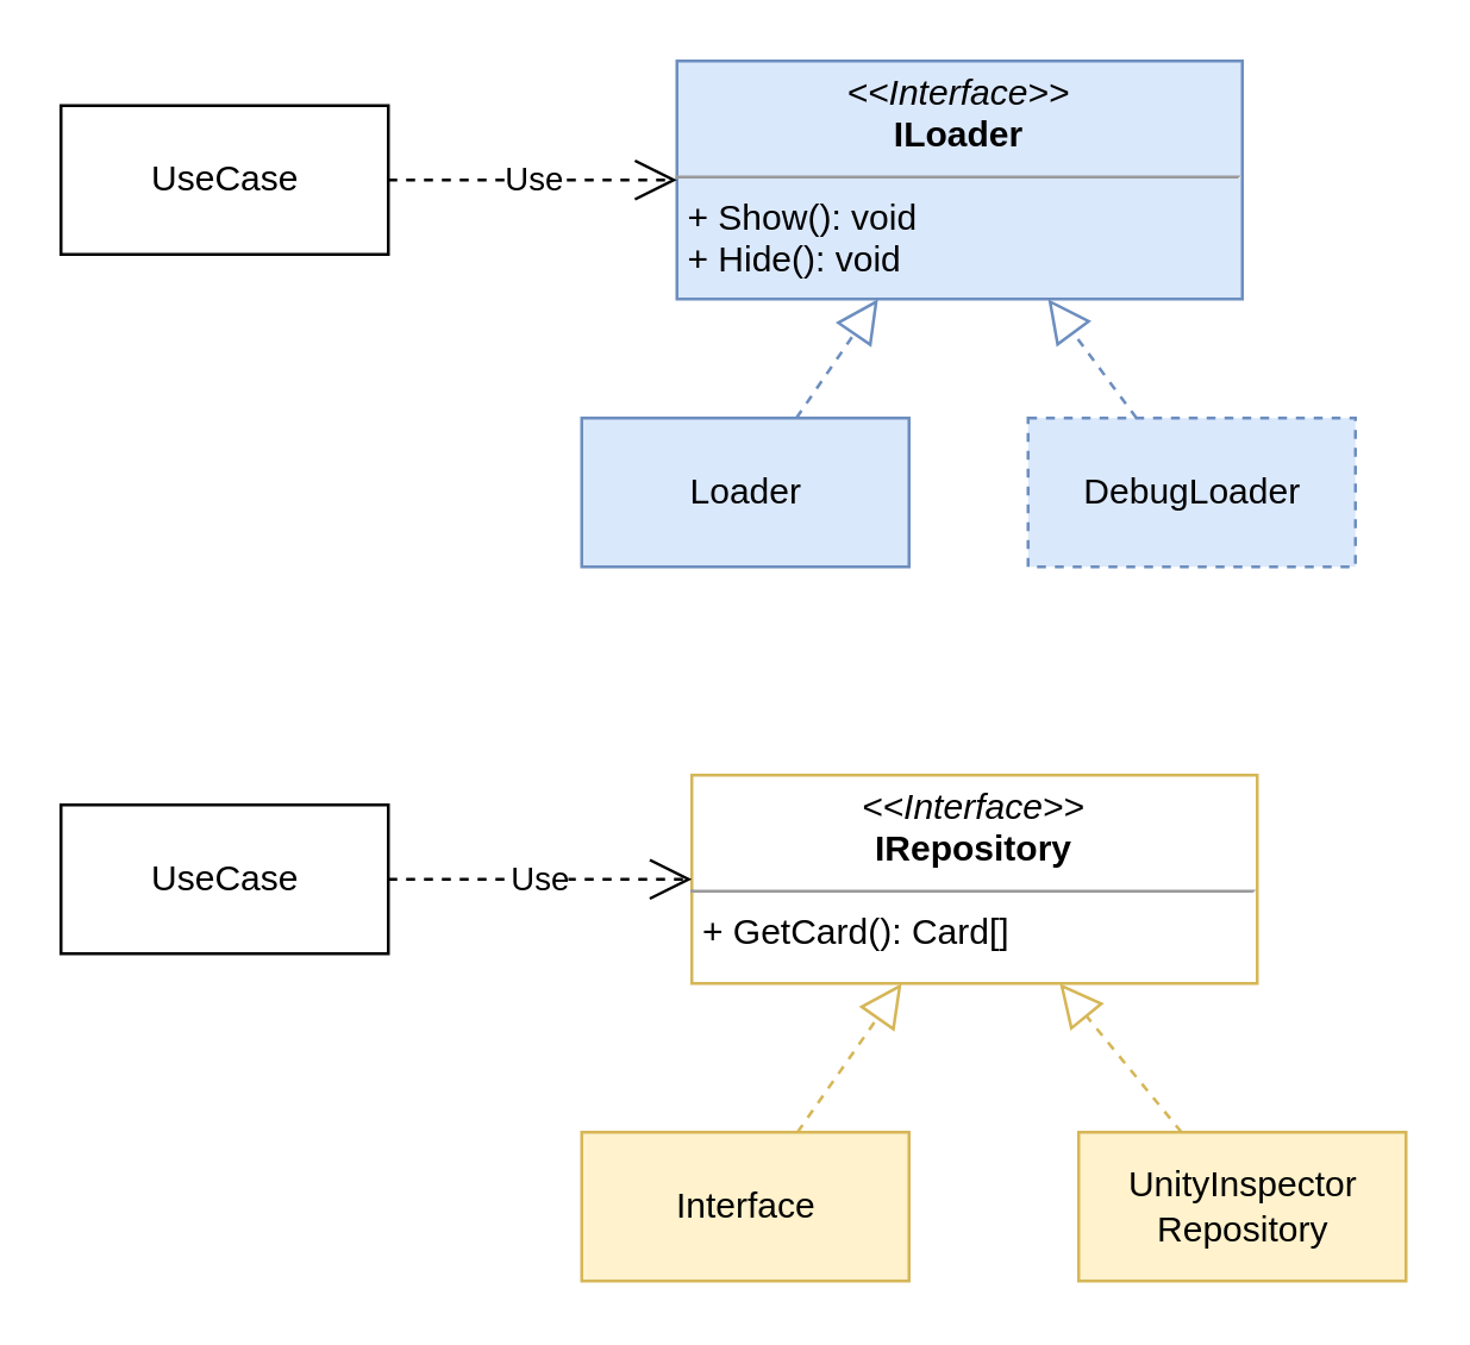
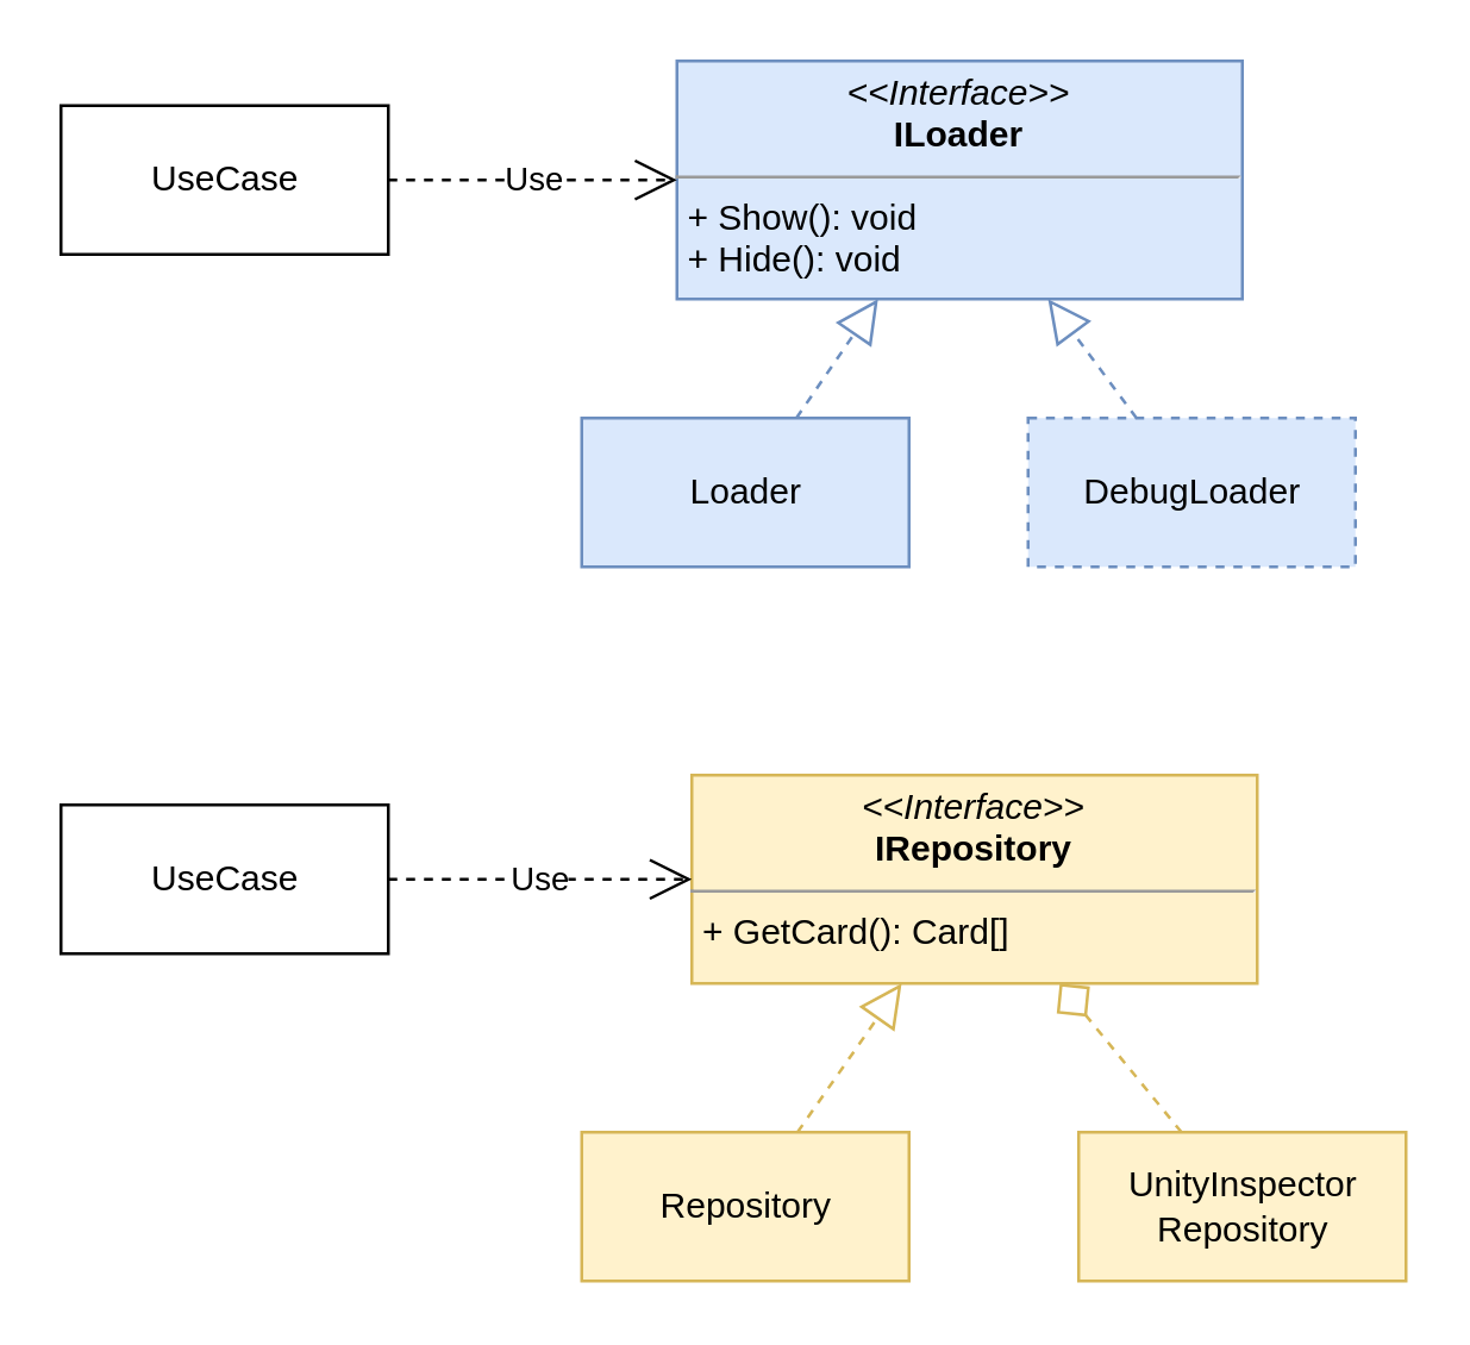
- <mxCell id="2" value="&lt;p style=&quot;margin: 0px ; margin-top: 4px ; text-align: center&quot;&gt;&lt;i&gt;&amp;lt;&amp;lt;Interface&amp;gt;&amp;gt;&lt;/i&gt;&lt;br&gt;&lt;b&gt;IRepository&lt;/b&gt;&lt;/p&gt;&lt;hr size=&quot;1&quot;&gt;&lt;p style=&quot;margin: 0px ; margin-left: 4px&quot;&gt;&lt;span&gt;+ GetCard(): Card[]&lt;/span&gt;&lt;br&gt;&lt;/p&gt;" style="verticalAlign=top;align=left;overflow=fill;fontSize=12;fontFamily=Helvetica;html=1;fillColor=#ffffff;strokeColor=#d6b656;" vertex="1" parent="1"><mxGeometry x="232" y="260" width="190" height="70" as="geometry" /></mxCell>
+ <mxCell id="2" value="&lt;p style=&quot;margin: 0px ; margin-top: 4px ; text-align: center&quot;&gt;&lt;i&gt;&amp;lt;&amp;lt;Interface&amp;gt;&amp;gt;&lt;/i&gt;&lt;br&gt;&lt;b&gt;IRepository&lt;/b&gt;&lt;/p&gt;&lt;hr size=&quot;1&quot;&gt;&lt;p style=&quot;margin: 0px ; margin-left: 4px&quot;&gt;&lt;span&gt;+ GetCard(): Card[]&lt;/span&gt;&lt;br&gt;&lt;/p&gt;" style="verticalAlign=top;align=left;overflow=fill;fontSize=12;fontFamily=Helvetica;html=1;fillColor=#fff2cc;strokeColor=#d6b656;" vertex="1" parent="1"><mxGeometry x="232" y="260" width="190" height="70" as="geometry" /></mxCell>
- <mxCell id="8" value="" style="endArrow=block;dashed=1;endFill=0;endSize=12;html=1;fillColor=#fff2cc;strokeColor=#d6b656;" edge="1" parent="1" source="7" target="2"><mxGeometry width="160" relative="1" as="geometry"><mxPoint x="222" y="505" as="sourcePoint" /><mxPoint x="382" y="505" as="targetPoint" /></mxGeometry></mxCell>
+ <mxCell id="8" value="" style="endArrow=diamond;dashed=1;endFill=0;endSize=12;html=1;fillColor=#fff2cc;strokeColor=#d6b656;" edge="1" parent="1" source="7" target="2"><mxGeometry width="160" relative="1" as="geometry"><mxPoint x="222" y="505" as="sourcePoint" /><mxPoint x="382" y="505" as="targetPoint" /></mxGeometry></mxCell>
- <mxCell id="6" value="Interface" style="html=1;fillColor=#fff2cc;strokeColor=#d6b656;" vertex="1" parent="1"><mxGeometry x="195" y="380" width="110" height="50" as="geometry" /></mxCell>
+ <mxCell id="6" value="Repository" style="html=1;fillColor=#fff2cc;strokeColor=#d6b656;" vertex="1" parent="1"><mxGeometry x="195" y="380" width="110" height="50" as="geometry" /></mxCell>
